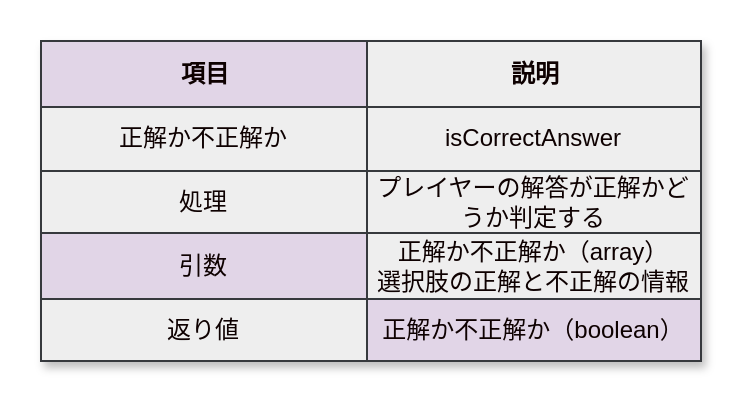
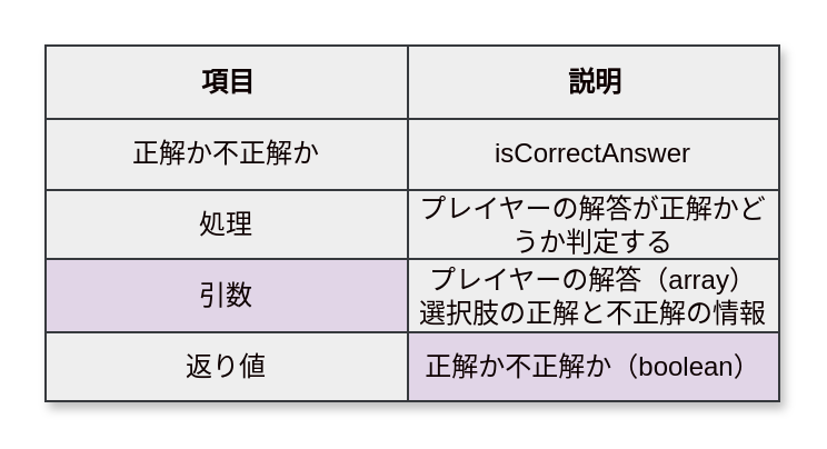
- <mxCell id="4" value="項目" style="connectable=0;recursiveResize=0;align=center;fontStyle=1;html=1;fillColor=#e1d5e7;strokeColor=#36393d;fontColor=#0e0101;" parent="3" vertex="1"><mxGeometry width="163" height="33" as="geometry"><mxRectangle width="163" height="33" as="alternateBounds" /></mxGeometry></mxCell>
+ <mxCell id="4" value="項目" style="connectable=0;recursiveResize=0;align=center;fontStyle=1;html=1;fillColor=#eeeeee;strokeColor=#36393d;fontColor=#0e0101;" parent="3" vertex="1"><mxGeometry width="163" height="33" as="geometry"><mxRectangle width="163" height="33" as="alternateBounds" /></mxGeometry></mxCell>
- <mxCell id="14" value="正解か不正解か（array）&lt;br&gt;選択肢の正解と不正解の情報" style="connectable=0;recursiveResize=0;fontStyle=0;align=center;whiteSpace=wrap;html=1;fillColor=#eeeeee;strokeColor=#36393d;fontColor=#0e0101;" parent="12" vertex="1"><mxGeometry x="163" width="167" height="33" as="geometry"><mxRectangle width="167" height="33" as="alternateBounds" /></mxGeometry></mxCell>
+ <mxCell id="14" value="プレイヤーの解答（array）&lt;br&gt;選択肢の正解と不正解の情報" style="connectable=0;recursiveResize=0;fontStyle=0;align=center;whiteSpace=wrap;html=1;fillColor=#eeeeee;strokeColor=#36393d;fontColor=#0e0101;" parent="12" vertex="1"><mxGeometry x="163" width="167" height="33" as="geometry"><mxRectangle width="167" height="33" as="alternateBounds" /></mxGeometry></mxCell>
